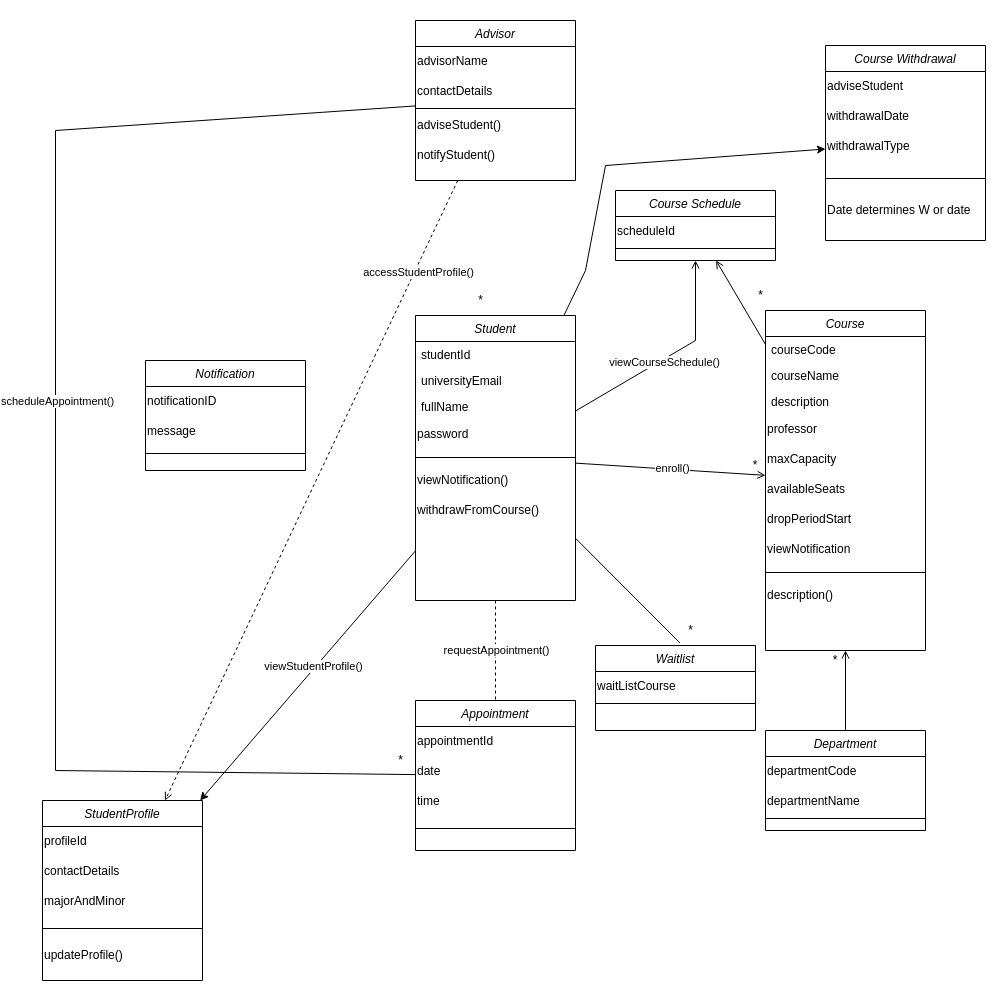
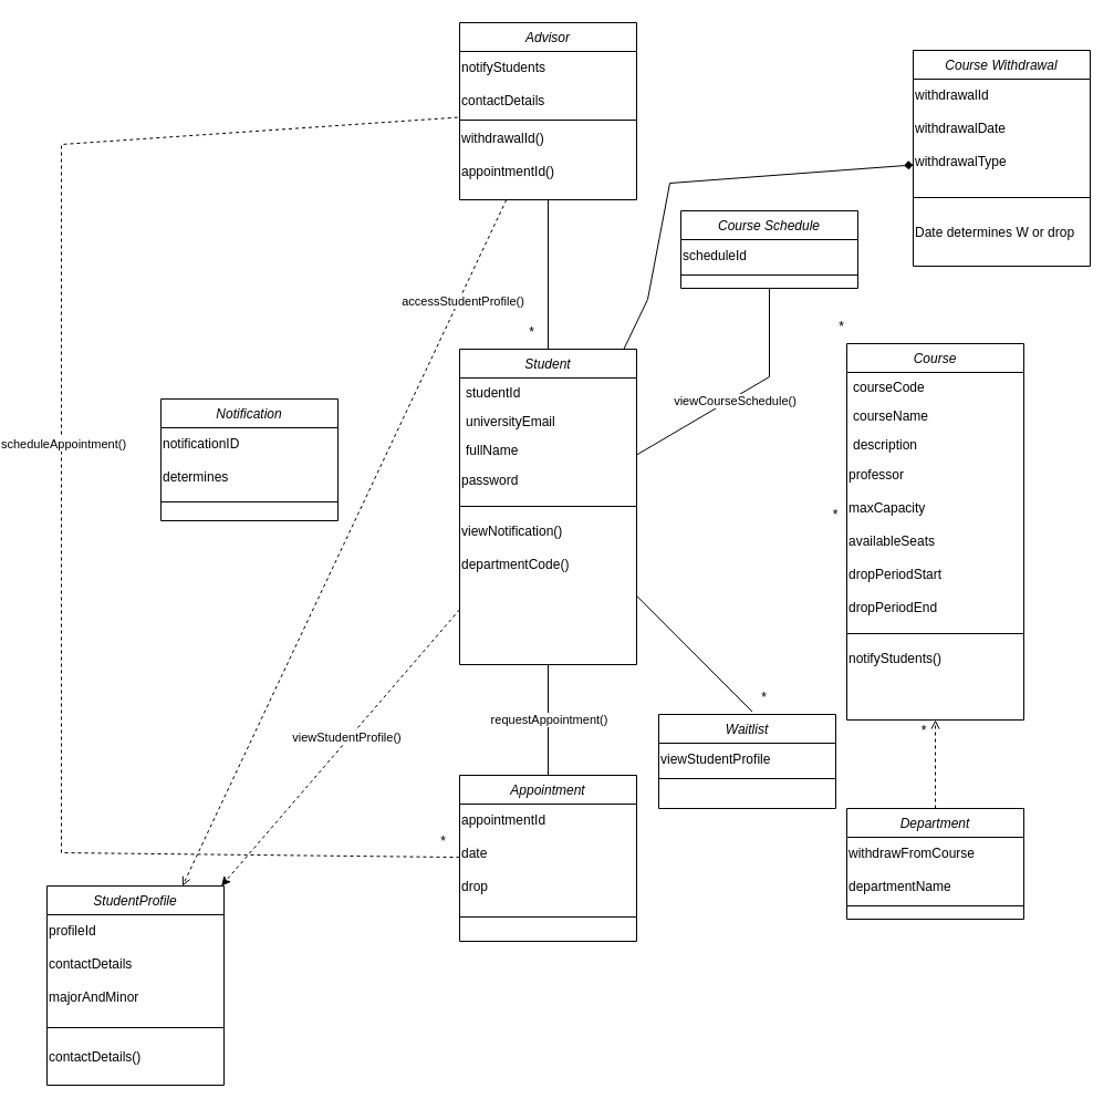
- <mxCell id="29" value="advisorName" style="text;html=1;align=left;verticalAlign=middle;resizable=0;points=[];autosize=1;strokeColor=none;fillColor=none;" vertex="1" parent="28"><mxGeometry y="26" width="160" height="30" as="geometry" /></mxCell>
+ <mxCell id="29" value="notifyStudents" style="text;html=1;align=left;verticalAlign=middle;resizable=0;points=[];autosize=1;strokeColor=none;fillColor=none;" vertex="1" parent="28"><mxGeometry y="26" width="160" height="30" as="geometry" /></mxCell>
- <mxCell id="73" value="adviseStudent" style="text;html=1;align=left;verticalAlign=middle;resizable=0;points=[];autosize=1;strokeColor=none;fillColor=none;" vertex="1" parent="72"><mxGeometry y="26" width="160" height="30" as="geometry" /></mxCell>
+ <mxCell id="73" value="withdrawalId" style="text;html=1;align=left;verticalAlign=middle;resizable=0;points=[];autosize=1;strokeColor=none;fillColor=none;" vertex="1" parent="72"><mxGeometry y="26" width="160" height="30" as="geometry" /></mxCell>
- <mxCell id="32" value="adviseStudent()" style="text;html=1;align=left;verticalAlign=middle;resizable=0;points=[];autosize=1;strokeColor=none;fillColor=none;" vertex="1" parent="28"><mxGeometry y="90" width="160" height="30" as="geometry" /></mxCell>
+ <mxCell id="32" value="withdrawalId()" style="text;html=1;align=left;verticalAlign=middle;resizable=0;points=[];autosize=1;strokeColor=none;fillColor=none;" vertex="1" parent="28"><mxGeometry y="90" width="160" height="30" as="geometry" /></mxCell>
- <mxCell id="78" value="" style="endArrow=classic;html=1;rounded=0;" edge="1" parent="1" source="2" target="72"><mxGeometry width="50" height="50" relative="1" as="geometry"><mxPoint x="533" y="300" as="sourcePoint" /><mxPoint x="573" y="10" as="targetPoint" /><Array as="points"><mxPoint x="563" y="270" /><mxPoint x="583" y="165" /></Array></mxGeometry></mxCell>
+ <mxCell id="78" value="" style="endArrow=diamond;html=1;rounded=0;" edge="1" parent="1" source="2" target="72"><mxGeometry width="50" height="50" relative="1" as="geometry"><mxPoint x="533" y="300" as="sourcePoint" /><mxPoint x="573" y="10" as="targetPoint" /><Array as="points"><mxPoint x="563" y="270" /><mxPoint x="583" y="165" /></Array></mxGeometry></mxCell>
- <mxCell id="33" value="notifyStudent()" style="text;html=1;align=left;verticalAlign=middle;resizable=0;points=[];autosize=1;strokeColor=none;fillColor=none;" vertex="1" parent="28"><mxGeometry y="120" width="160" height="30" as="geometry" /></mxCell>
+ <mxCell id="33" value="appointmentId()" style="text;html=1;align=left;verticalAlign=middle;resizable=0;points=[];autosize=1;strokeColor=none;fillColor=none;" vertex="1" parent="28"><mxGeometry y="120" width="160" height="30" as="geometry" /></mxCell>
- <mxCell id="77" value="Date determines W or date" style="text;html=1;align=left;verticalAlign=middle;resizable=0;points=[];autosize=1;strokeColor=none;fillColor=none;" vertex="1" parent="72"><mxGeometry y="150" width="160" height="30" as="geometry" /></mxCell>
+ <mxCell id="77" value="Date determines W or drop" style="text;html=1;align=left;verticalAlign=middle;resizable=0;points=[];autosize=1;strokeColor=none;fillColor=none;" vertex="1" parent="72"><mxGeometry y="150" width="160" height="30" as="geometry" /></mxCell>
+ <mxCell id="57" value="" style="endArrow=none;html=1;rounded=0;endFill=0;" edge="1" parent="1" source="2" target="28"><mxGeometry width="50" height="50" relative="1" as="geometry"><mxPoint x="643" y="470" as="sourcePoint" /><mxPoint x="613" y="220" as="targetPoint" /></mxGeometry></mxCell>
- <mxCell id="58" value="" style="endArrow=open;html=1;rounded=0;endFill=0;" edge="1" parent="1" source="2" target="39"><mxGeometry width="50" height="50" relative="1" as="geometry"><mxPoint x="483" y="325" as="sourcePoint" /><mxPoint x="483" y="250" as="targetPoint" /><Array as="points"><mxPoint x="673" y="340" /></Array></mxGeometry></mxCell>
+ <mxCell id="58" value="" style="endArrow=none;html=1;rounded=0;endFill=0;" edge="1" parent="1" source="2" target="39"><mxGeometry width="50" height="50" relative="1" as="geometry"><mxPoint x="483" y="325" as="sourcePoint" /><mxPoint x="483" y="250" as="targetPoint" /><Array as="points"><mxPoint x="673" y="340" /></Array></mxGeometry></mxCell>
- <mxCell id="70" value="" style="endArrow=open;html=1;rounded=0;endFill=0;" edge="1" parent="1" source="10" target="39"><mxGeometry width="50" height="50" relative="1" as="geometry"><mxPoint x="583" y="500" as="sourcePoint" /><mxPoint x="633" y="450" as="targetPoint" /></mxGeometry></mxCell>
- <mxCell id="44" value="message" style="text;html=1;align=left;verticalAlign=middle;resizable=0;points=[];autosize=1;strokeColor=none;fillColor=none;" vertex="1" parent="42"><mxGeometry y="56" width="160" height="30" as="geometry" /></mxCell>
+ <mxCell id="44" value="determines" style="text;html=1;align=left;verticalAlign=middle;resizable=0;points=[];autosize=1;strokeColor=none;fillColor=none;" vertex="1" parent="42"><mxGeometry y="56" width="160" height="30" as="geometry" /></mxCell>
- <mxCell id="52" value="" style="endArrow=open;html=1;rounded=0;endFill=0;" edge="1" parent="1" source="2" target="10"><mxGeometry width="50" height="50" relative="1" as="geometry"><mxPoint x="593" y="420" as="sourcePoint" /><mxPoint x="733" y="480" as="targetPoint" /></mxGeometry></mxCell>
- <mxCell id="53" value="enroll()" style="edgeLabel;html=1;align=center;verticalAlign=middle;resizable=0;points=[];" vertex="1" connectable="0" parent="52"><mxGeometry x="0.016" y="1" relative="1" as="geometry"><mxPoint as="offset" /></mxGeometry></mxCell>
- <mxCell id="9" value="withdrawFromCourse()" style="text;html=1;align=left;verticalAlign=middle;resizable=0;points=[];autosize=1;strokeColor=none;fillColor=none;" vertex="1" parent="2"><mxGeometry y="180" width="160" height="30" as="geometry" /></mxCell>
+ <mxCell id="9" value="departmentCode()" style="text;html=1;align=left;verticalAlign=middle;resizable=0;points=[];autosize=1;strokeColor=none;fillColor=none;" vertex="1" parent="2"><mxGeometry y="180" width="160" height="30" as="geometry" /></mxCell>
- <mxCell id="18" value="viewNotification" style="text;html=1;align=left;verticalAlign=middle;resizable=0;points=[];autosize=1;strokeColor=none;fillColor=none;" vertex="1" parent="10"><mxGeometry y="224" width="160" height="30" as="geometry" /></mxCell>
+ <mxCell id="18" value="dropPeriodEnd" style="text;html=1;align=left;verticalAlign=middle;resizable=0;points=[];autosize=1;strokeColor=none;fillColor=none;" vertex="1" parent="10"><mxGeometry y="224" width="160" height="30" as="geometry" /></mxCell>
- <mxCell id="20" value="description()" style="text;html=1;align=left;verticalAlign=middle;resizable=0;points=[];autosize=1;strokeColor=none;fillColor=none;" vertex="1" parent="10"><mxGeometry y="270" width="160" height="30" as="geometry" /></mxCell>
+ <mxCell id="20" value="notifyStudents()" style="text;html=1;align=left;verticalAlign=middle;resizable=0;points=[];autosize=1;strokeColor=none;fillColor=none;" vertex="1" parent="10"><mxGeometry y="270" width="160" height="30" as="geometry" /></mxCell>
- <mxCell id="54" value="" style="endArrow=none;html=1;rounded=0;endFill=0;dashed=1;" edge="1" parent="1" source="2" target="34"><mxGeometry width="50" height="50" relative="1" as="geometry"><mxPoint x="703" y="860" as="sourcePoint" /><mxPoint x="753" y="810" as="targetPoint" /></mxGeometry></mxCell>
+ <mxCell id="54" value="" style="endArrow=none;html=1;rounded=0;endFill=0;" edge="1" parent="1" source="2" target="34"><mxGeometry width="50" height="50" relative="1" as="geometry"><mxPoint x="703" y="860" as="sourcePoint" /><mxPoint x="753" y="810" as="targetPoint" /></mxGeometry></mxCell>
- <mxCell id="26" value="waitListCourse" style="text;html=1;align=left;verticalAlign=middle;resizable=0;points=[];autosize=1;strokeColor=none;fillColor=none;" vertex="1" parent="25"><mxGeometry y="26" width="160" height="30" as="geometry" /></mxCell>
+ <mxCell id="26" value="viewStudentProfile" style="text;html=1;align=left;verticalAlign=middle;resizable=0;points=[];autosize=1;strokeColor=none;fillColor=none;" vertex="1" parent="25"><mxGeometry y="26" width="160" height="30" as="geometry" /></mxCell>
- <mxCell id="61" value="" style="endArrow=open;html=1;rounded=0;endFill=0;" edge="1" parent="1" source="21" target="10"><mxGeometry width="50" height="50" relative="1" as="geometry"><mxPoint x="563" y="490" as="sourcePoint" /><mxPoint x="753" y="490" as="targetPoint" /></mxGeometry></mxCell>
+ <mxCell id="61" value="" style="endArrow=open;html=1;rounded=0;endFill=0;dashed=1;" edge="1" parent="1" source="21" target="10"><mxGeometry width="50" height="50" relative="1" as="geometry"><mxPoint x="563" y="490" as="sourcePoint" /><mxPoint x="753" y="490" as="targetPoint" /></mxGeometry></mxCell>
- <mxCell id="68" value="" style="endArrow=classic;html=1;rounded=0;" edge="1" parent="1" source="2" target="46"><mxGeometry width="50" height="50" relative="1" as="geometry"><mxPoint x="583" y="670" as="sourcePoint" /><mxPoint x="633" y="620" as="targetPoint" /></mxGeometry></mxCell>
+ <mxCell id="68" value="" style="endArrow=classic;html=1;rounded=0;dashed=1;" edge="1" parent="1" source="2" target="46"><mxGeometry width="50" height="50" relative="1" as="geometry"><mxPoint x="583" y="670" as="sourcePoint" /><mxPoint x="633" y="620" as="targetPoint" /></mxGeometry></mxCell>
- <mxCell id="65" value="" style="endArrow=none;html=1;rounded=0;endFill=0;startArrow=none;startFill=0;" edge="1" parent="1" source="34" target="28"><mxGeometry width="50" height="50" relative="1" as="geometry"><mxPoint x="23" y="930" as="sourcePoint" /><mxPoint x="643" y="470" as="targetPoint" /><Array as="points"><mxPoint x="33" y="770" /><mxPoint x="33" y="130" /></Array></mxGeometry></mxCell>
+ <mxCell id="65" value="" style="endArrow=none;html=1;rounded=0;endFill=0;startArrow=none;startFill=0;dashed=1;" edge="1" parent="1" source="34" target="28"><mxGeometry width="50" height="50" relative="1" as="geometry"><mxPoint x="23" y="930" as="sourcePoint" /><mxPoint x="643" y="470" as="targetPoint" /><Array as="points"><mxPoint x="33" y="770" /><mxPoint x="33" y="130" /></Array></mxGeometry></mxCell>
- <mxCell id="22" value="departmentCode" style="text;html=1;align=left;verticalAlign=middle;resizable=0;points=[];autosize=1;strokeColor=none;fillColor=none;" vertex="1" parent="21"><mxGeometry y="26" width="160" height="30" as="geometry" /></mxCell>
+ <mxCell id="22" value="withdrawFromCourse" style="text;html=1;align=left;verticalAlign=middle;resizable=0;points=[];autosize=1;strokeColor=none;fillColor=none;" vertex="1" parent="21"><mxGeometry y="26" width="160" height="30" as="geometry" /></mxCell>
- <mxCell id="37" value="time" style="text;html=1;align=left;verticalAlign=middle;resizable=0;points=[];autosize=1;strokeColor=none;fillColor=none;" vertex="1" parent="34"><mxGeometry y="86" width="160" height="30" as="geometry" /></mxCell>
+ <mxCell id="37" value="drop" style="text;html=1;align=left;verticalAlign=middle;resizable=0;points=[];autosize=1;strokeColor=none;fillColor=none;" vertex="1" parent="34"><mxGeometry y="86" width="160" height="30" as="geometry" /></mxCell>
- <mxCell id="51" value="updateProfile()" style="text;html=1;align=left;verticalAlign=middle;resizable=0;points=[];autosize=1;strokeColor=none;fillColor=none;" vertex="1" parent="46"><mxGeometry y="140" width="160" height="30" as="geometry" /></mxCell>
+ <mxCell id="51" value="contactDetails()" style="text;html=1;align=left;verticalAlign=middle;resizable=0;points=[];autosize=1;strokeColor=none;fillColor=none;" vertex="1" parent="46"><mxGeometry y="140" width="160" height="30" as="geometry" /></mxCell>
